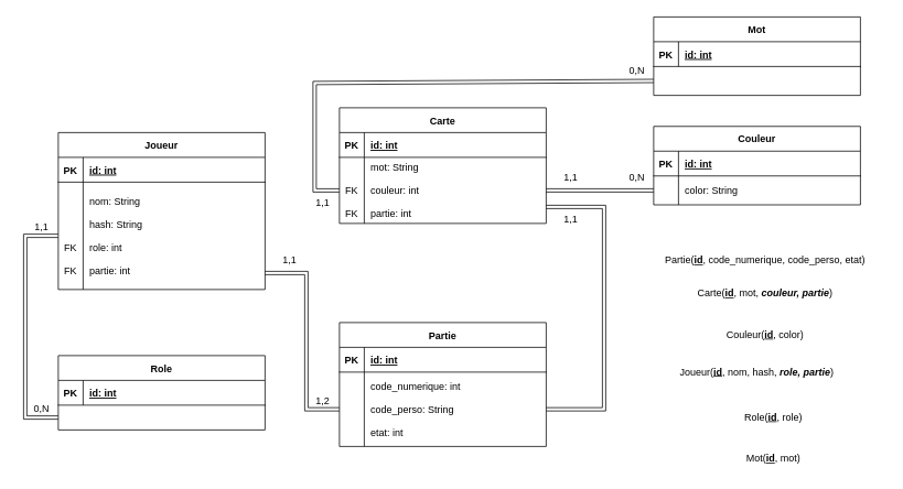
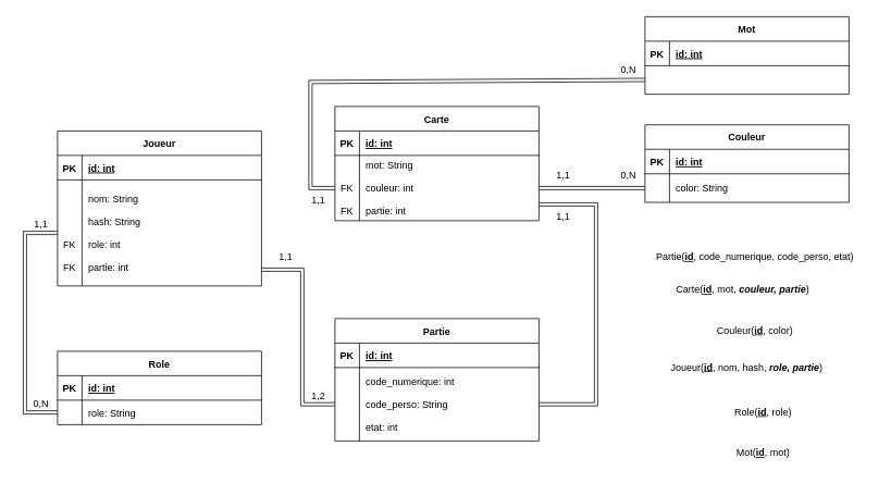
- <mxCell id="58" value="Carte(&lt;u style=&quot;font-weight: bold;&quot;&gt;id&lt;/u&gt;, mot, &lt;b&gt;&lt;i&gt;couleur, partie&lt;/i&gt;&lt;/b&gt;)" style="text;html=1;align=center;verticalAlign=middle;whiteSpace=wrap;rounded=0;" vertex="1" parent="1"><mxGeometry x="790" y="340" width="270" height="30" as="geometry" /></mxCell>
+ <mxCell id="58" value="Carte(&lt;u style=&quot;font-weight: bold;&quot;&gt;id&lt;/u&gt;, mot, &lt;b&gt;&lt;i&gt;couleur, partie&lt;/i&gt;&lt;/b&gt;)" style="text;html=1;align=center;verticalAlign=middle;whiteSpace=wrap;rounded=0;" vertex="1" parent="1"><mxGeometry x="775" y="340" width="270" height="30" as="geometry" /></mxCell>
+ <mxCell id="29" value="role: String" style="shape=partialRectangle;overflow=hidden;connectable=0;fillColor=none;top=0;left=0;bottom=0;right=0;align=left;spacingLeft=6;" parent="27" vertex="1"><mxGeometry x="30" width="220" height="30" as="geometry"><mxRectangle width="220" height="30" as="alternateBounds" /></mxGeometry></mxCell>
